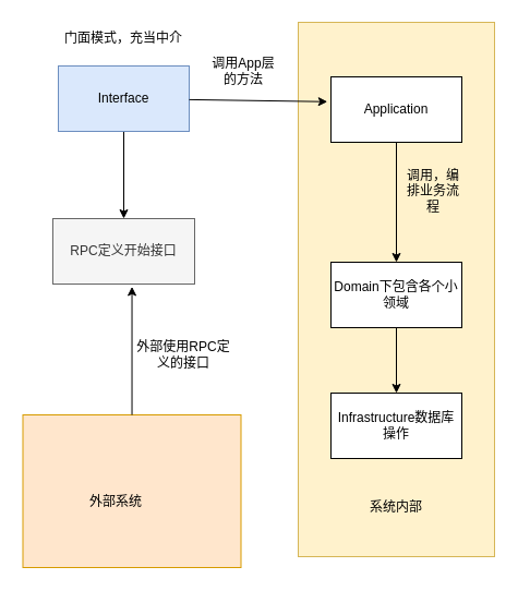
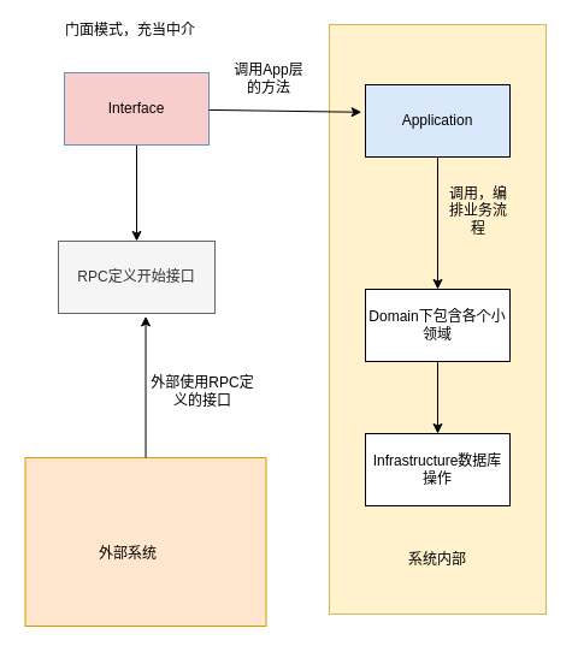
- <mxCell id="14" value="门面模式，充当中介" style="text;strokeColor=none;align=center;fillColor=none;html=1;verticalAlign=middle;whiteSpace=wrap;rounded=0;" vertex="1" parent="1"><mxGeometry x="58" y="20" width="110" height="30" as="geometry" /></mxCell>
+ <mxCell id="14" value="门面模式，充当中介" style="text;strokeColor=none;align=center;fillColor=none;html=1;verticalAlign=middle;whiteSpace=wrap;rounded=0;" vertex="1" parent="1"><mxGeometry x="53" y="10" width="110" height="30" as="geometry" /></mxCell>
- <mxCell id="10" value="Interface" style="rounded=0;whiteSpace=wrap;html=1;fillColor=#dae8fc;strokeColor=#6c8ebf;" vertex="1" parent="1"><mxGeometry x="53" y="60" width="120" height="60" as="geometry" /></mxCell>
+ <mxCell id="10" value="Interface" style="rounded=0;whiteSpace=wrap;html=1;fillColor=#f8cecc;strokeColor=#6c8ebf;" vertex="1" parent="1"><mxGeometry x="53" y="60" width="120" height="60" as="geometry" /></mxCell>
- <mxCell id="6" value="Application" style="rounded=0;whiteSpace=wrap;html=1;" vertex="1" parent="1"><mxGeometry x="303" y="70" width="120" height="60" as="geometry" /></mxCell>
+ <mxCell id="6" value="Application" style="rounded=0;whiteSpace=wrap;html=1;fillColor=#dae8fc;" vertex="1" parent="1"><mxGeometry x="303" y="70" width="120" height="60" as="geometry" /></mxCell>
